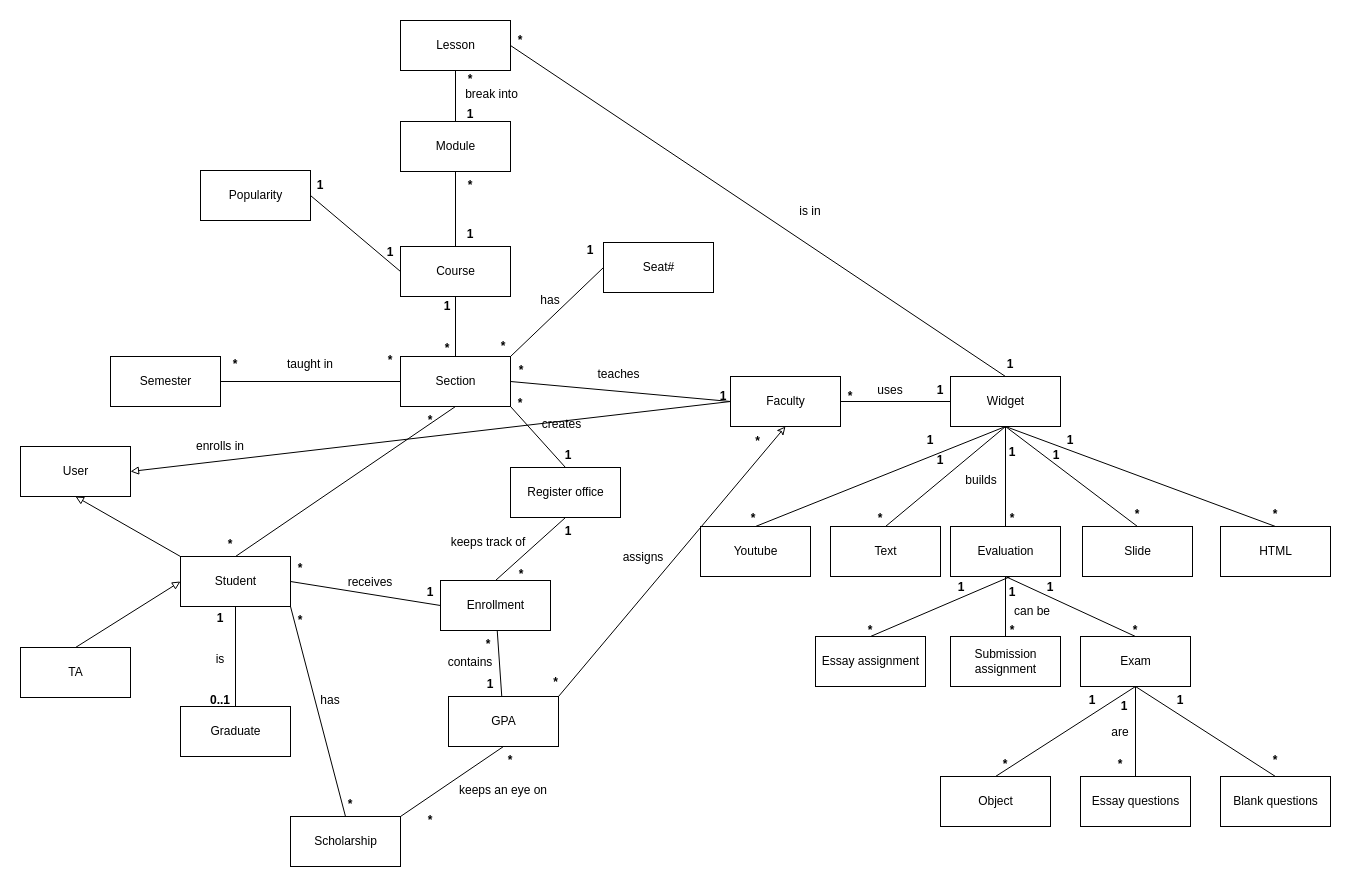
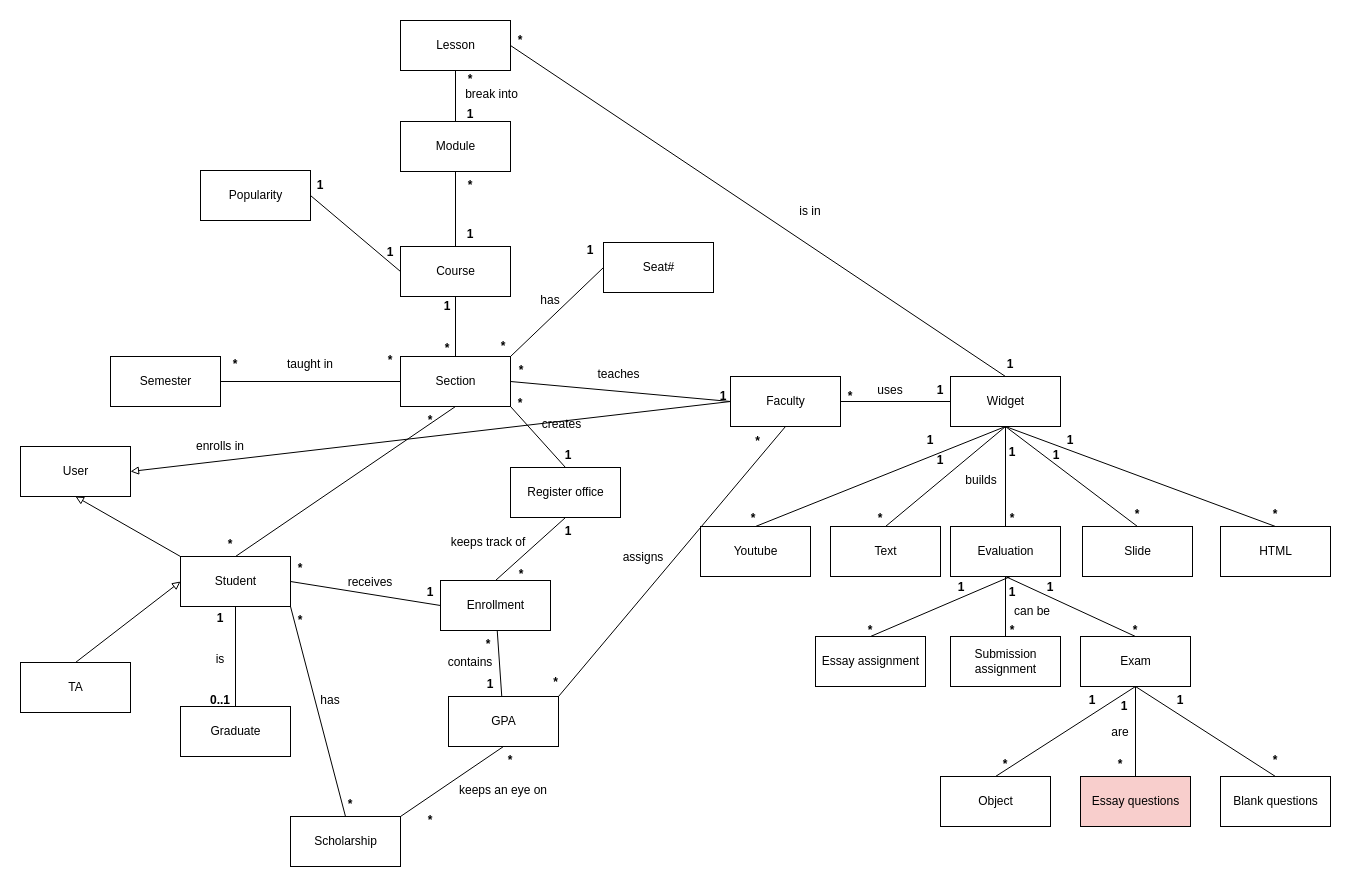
- <mxCell id="86" style="edgeStyle=none;rounded=0;orthogonalLoop=1;jettySize=auto;html=1;exitX=1;exitY=0;exitDx=0;exitDy=0;entryX=0.5;entryY=1;entryDx=0;entryDy=0;endArrow=classic;endFill=0;" parent="1" source="101" target="9" edge="1"><mxGeometry relative="1" as="geometry" /></mxCell>
+ <mxCell id="86" style="edgeStyle=none;rounded=0;orthogonalLoop=1;jettySize=auto;html=1;exitX=1;exitY=0;exitDx=0;exitDy=0;entryX=0.5;entryY=1;entryDx=0;entryDy=0;endArrow=none;endFill=0;" parent="1" source="101" target="9" edge="1"><mxGeometry relative="1" as="geometry" /></mxCell>
- <mxCell id="78" value="TA" style="html=1;" parent="1" vertex="1"><mxGeometry x="20" y="647" width="110" height="50" as="geometry" /></mxCell>
+ <mxCell id="78" value="TA" style="html=1;" parent="1" vertex="1"><mxGeometry x="20" y="662" width="110" height="50" as="geometry" /></mxCell>
- <mxCell id="124" value="Essay questions" style="html=1;" parent="1" vertex="1"><mxGeometry x="1080" y="776" width="110" height="50" as="geometry" /></mxCell>
+ <mxCell id="124" value="Essay questions" style="html=1;fillColor=#f8cecc;" parent="1" vertex="1"><mxGeometry x="1080" y="776" width="110" height="50" as="geometry" /></mxCell>
